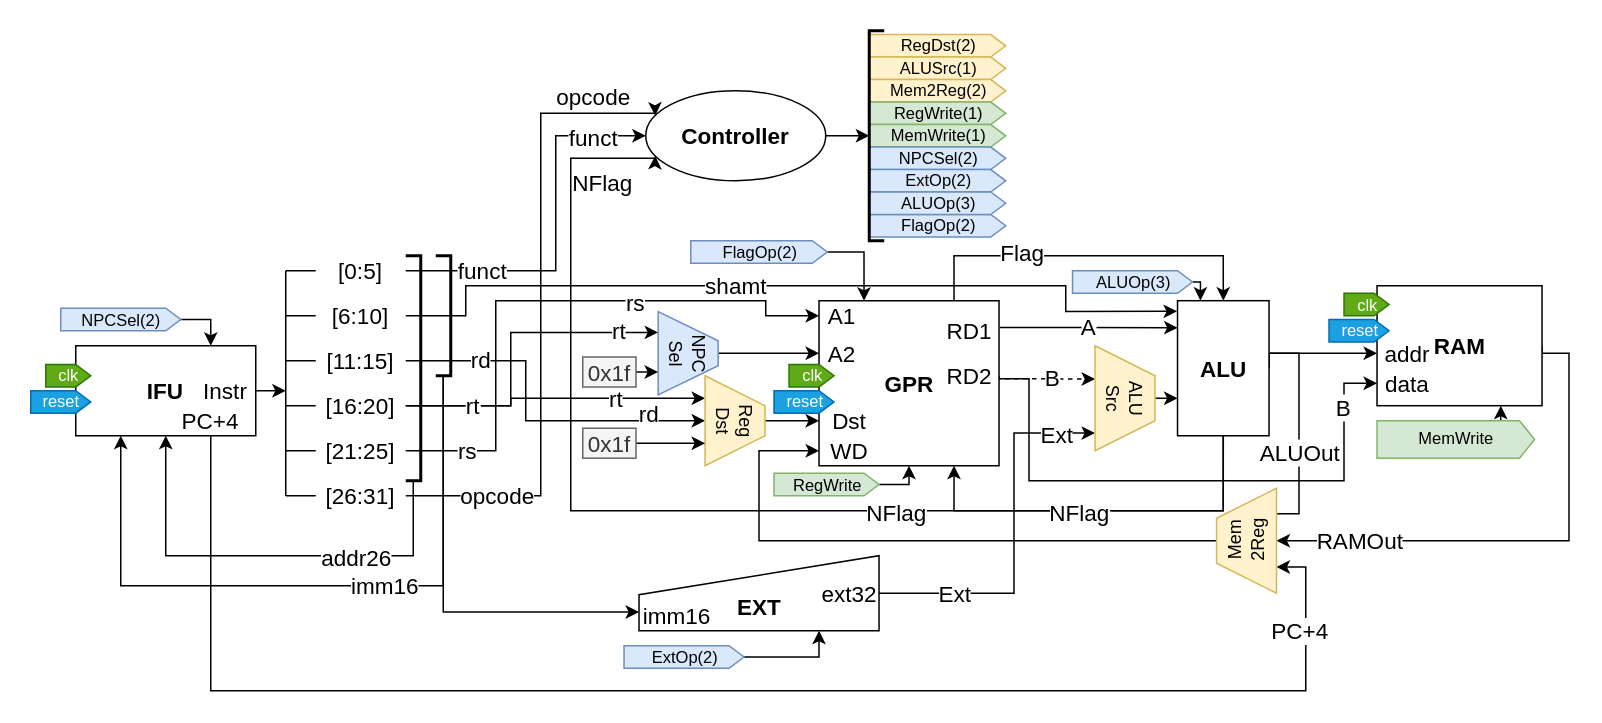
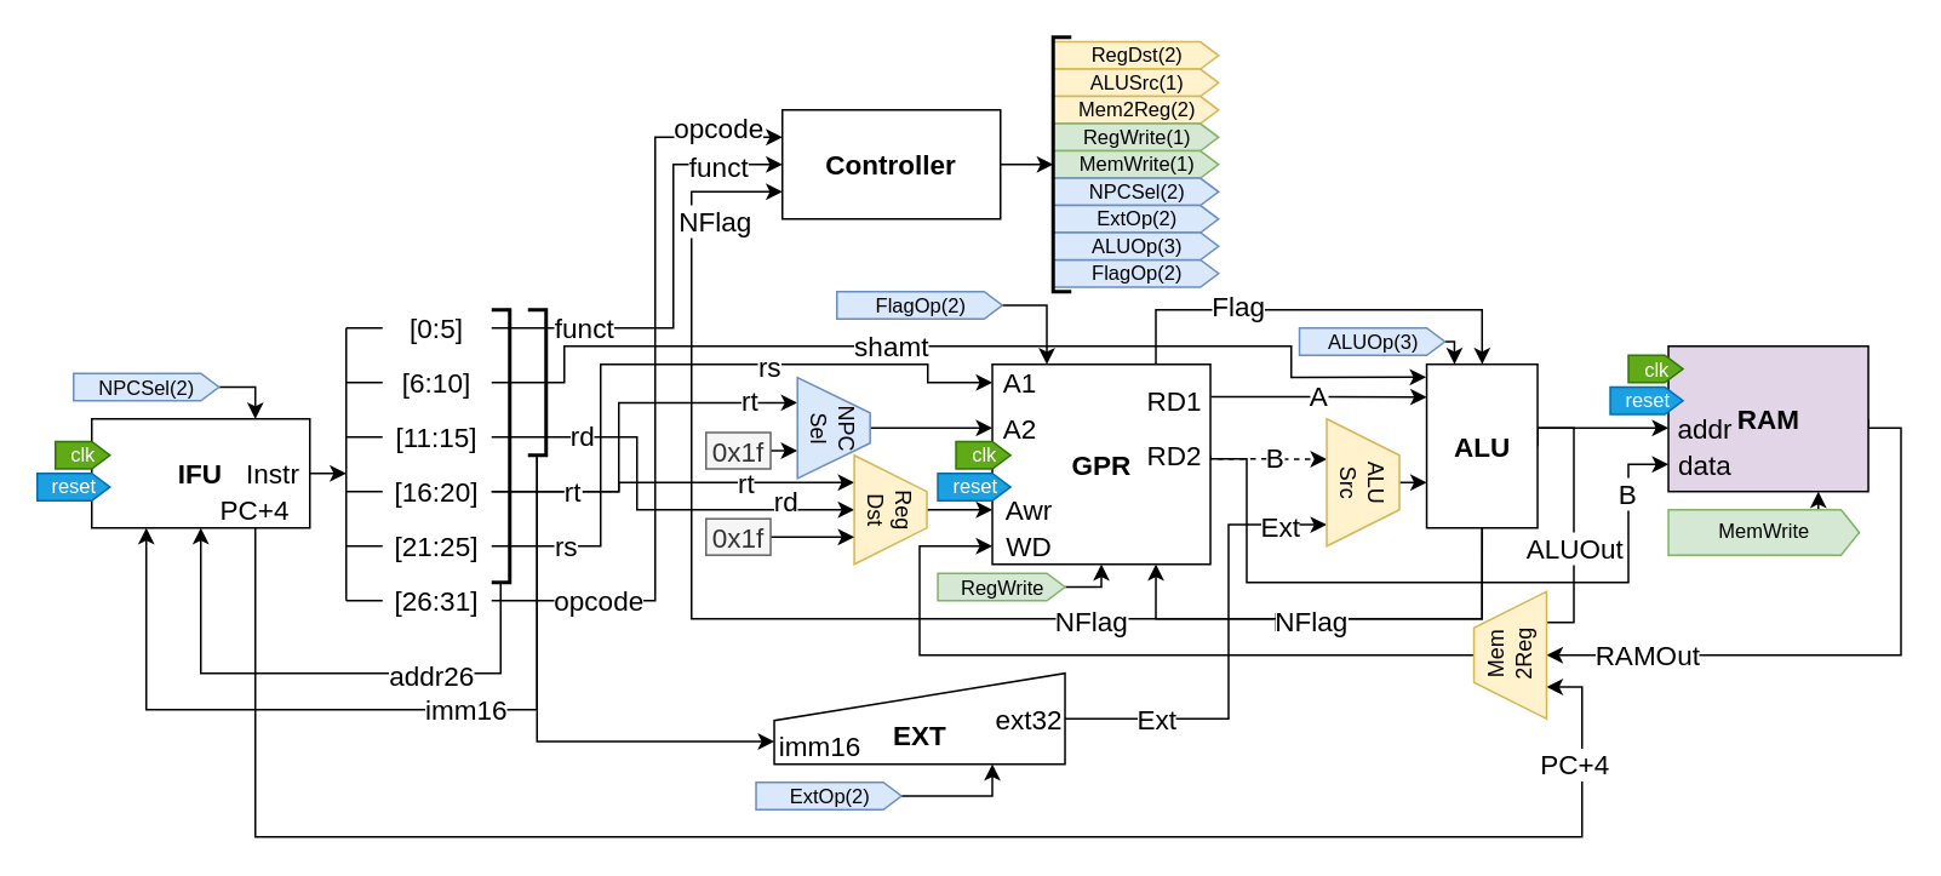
- <mxCell id="5" value="&lt;font style=&quot;font-size: 15px&quot;&gt;Controller&lt;/font&gt;" style="ellipse;whiteSpace=wrap;html=1;fontStyle=1;" vertex="1" parent="1"><mxGeometry x="430" y="60" width="120" height="60" as="geometry" /></mxCell>
+ <mxCell id="5" value="&lt;font style=&quot;font-size: 15px&quot;&gt;Controller&lt;/font&gt;" style="rounded=0;whiteSpace=wrap;html=1;fontStyle=1;" vertex="1" parent="1"><mxGeometry x="430" y="60" width="120" height="60" as="geometry" /></mxCell>
- <mxCell id="26" value="RAM" style="rounded=0;whiteSpace=wrap;html=1;fontSize=15;fontStyle=1" vertex="1" parent="1"><mxGeometry x="917.52" y="190" width="110" height="79.97" as="geometry" /></mxCell>
+ <mxCell id="26" value="RAM" style="rounded=0;whiteSpace=wrap;html=1;fontSize=15;fontStyle=1;fillColor=#e1d5e7;" vertex="1" parent="1"><mxGeometry x="917.52" y="190" width="110" height="79.97" as="geometry" /></mxCell>
- <mxCell id="82" value="Dst" style="text;html=1;strokeColor=none;fillColor=none;align=center;verticalAlign=middle;whiteSpace=wrap;rounded=0;fontSize=15;" vertex="1" parent="1"><mxGeometry x="545.52" y="269.97" width="40" height="20" as="geometry" /></mxCell>
+ <mxCell id="82" value="Awr" style="text;html=1;strokeColor=none;fillColor=none;align=center;verticalAlign=middle;whiteSpace=wrap;rounded=0;fontSize=15;" vertex="1" parent="1"><mxGeometry x="545.52" y="269.97" width="40" height="20" as="geometry" /></mxCell>
